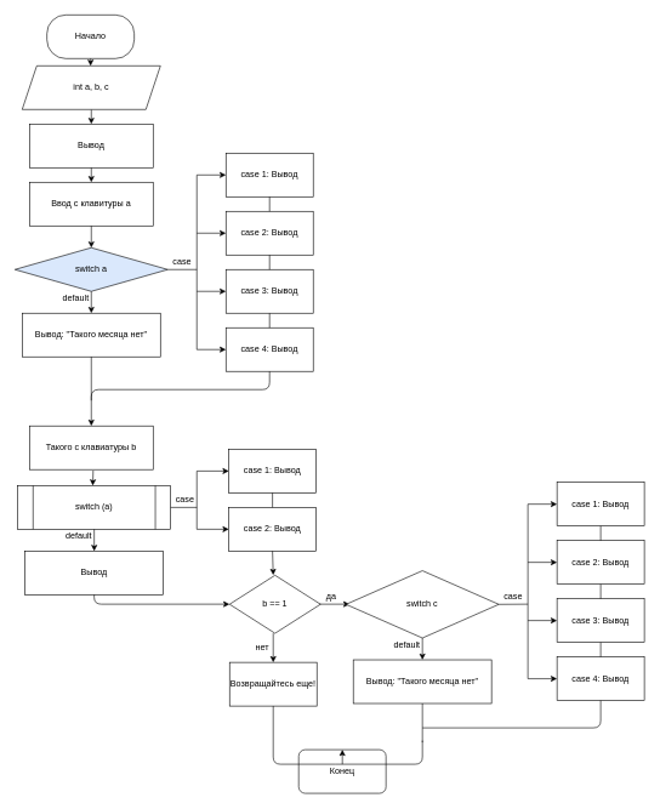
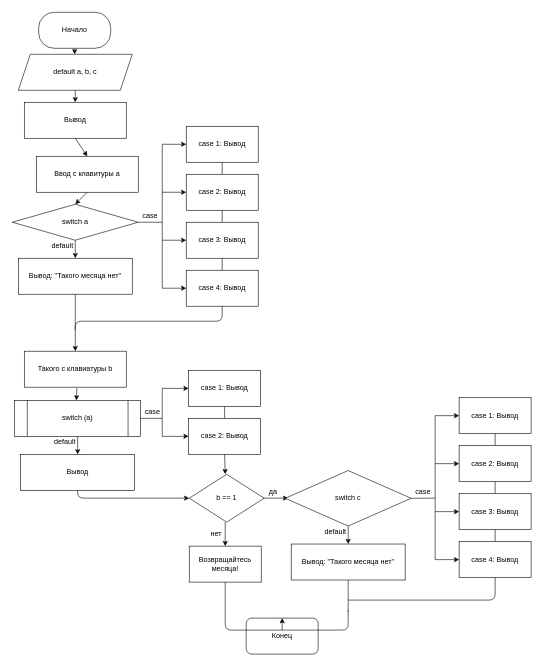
- <mxCell id="72" value="int a, b, c" style="shape=parallelogram;perimeter=parallelogramPerimeter;whiteSpace=wrap;html=1;fixedSize=1;" parent="1" vertex="1"><mxGeometry x="30" y="90" width="190" height="60" as="geometry" /></mxCell>
+ <mxCell id="72" value="default a, b, c" style="shape=parallelogram;perimeter=parallelogramPerimeter;whiteSpace=wrap;html=1;fixedSize=1;" parent="1" vertex="1"><mxGeometry x="30" y="90" width="190" height="60" as="geometry" /></mxCell>
- <mxCell id="5" value="Ввод с клавитуры a" style="rounded=0;whiteSpace=wrap;html=1;" parent="1" vertex="1"><mxGeometry x="40" y="250" width="170" height="60" as="geometry" /></mxCell>
+ <mxCell id="5" value="Ввод с клавитуры a" style="rounded=0;whiteSpace=wrap;html=1;" parent="1" vertex="1"><mxGeometry x="60" y="260" width="170" height="60" as="geometry" /></mxCell>
- <mxCell id="73" value="switch a" style="rhombus;whiteSpace=wrap;html=1;fillColor=#dae8fc;" vertex="1" parent="1"><mxGeometry x="20" y="340" width="210" height="60" as="geometry" /></mxCell>
+ <mxCell id="73" value="switch a" style="rhombus;whiteSpace=wrap;html=1;" vertex="1" parent="1"><mxGeometry x="20" y="340" width="210" height="60" as="geometry" /></mxCell>
- <mxCell id="43" value="Возвращайтесь еще!" style="rounded=0;whiteSpace=wrap;html=1;" parent="1" vertex="1"><mxGeometry x="315" y="910" width="120" height="60" as="geometry" /></mxCell>
+ <mxCell id="43" value="Возвращайтесь месяца!" style="rounded=0;whiteSpace=wrap;html=1;" parent="1" vertex="1"><mxGeometry x="315" y="910" width="120" height="60" as="geometry" /></mxCell>
